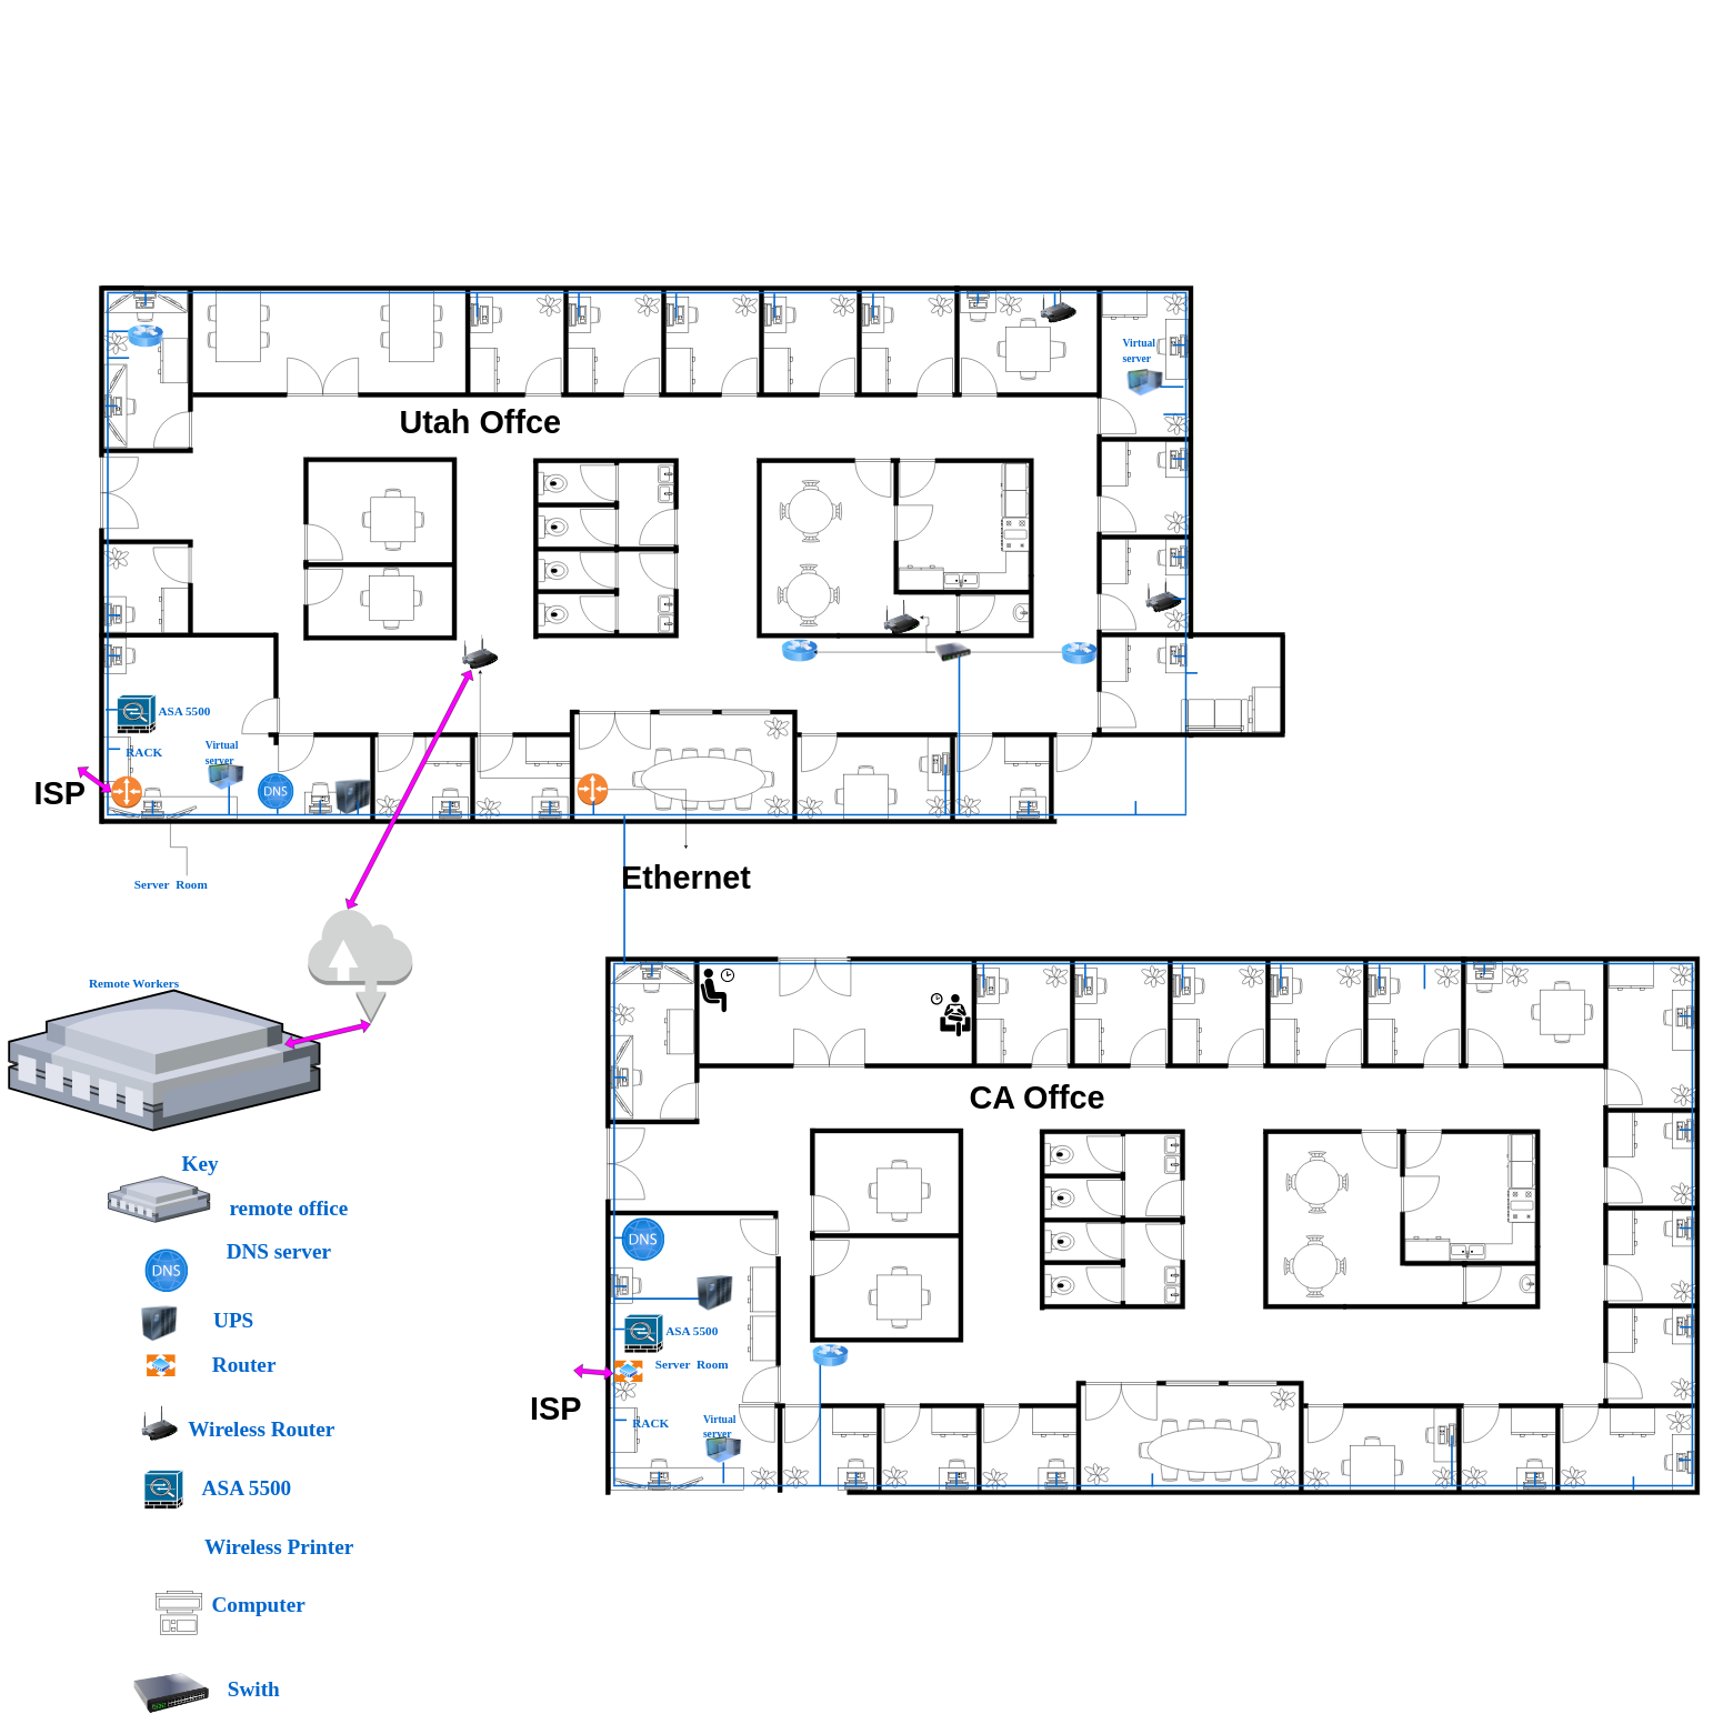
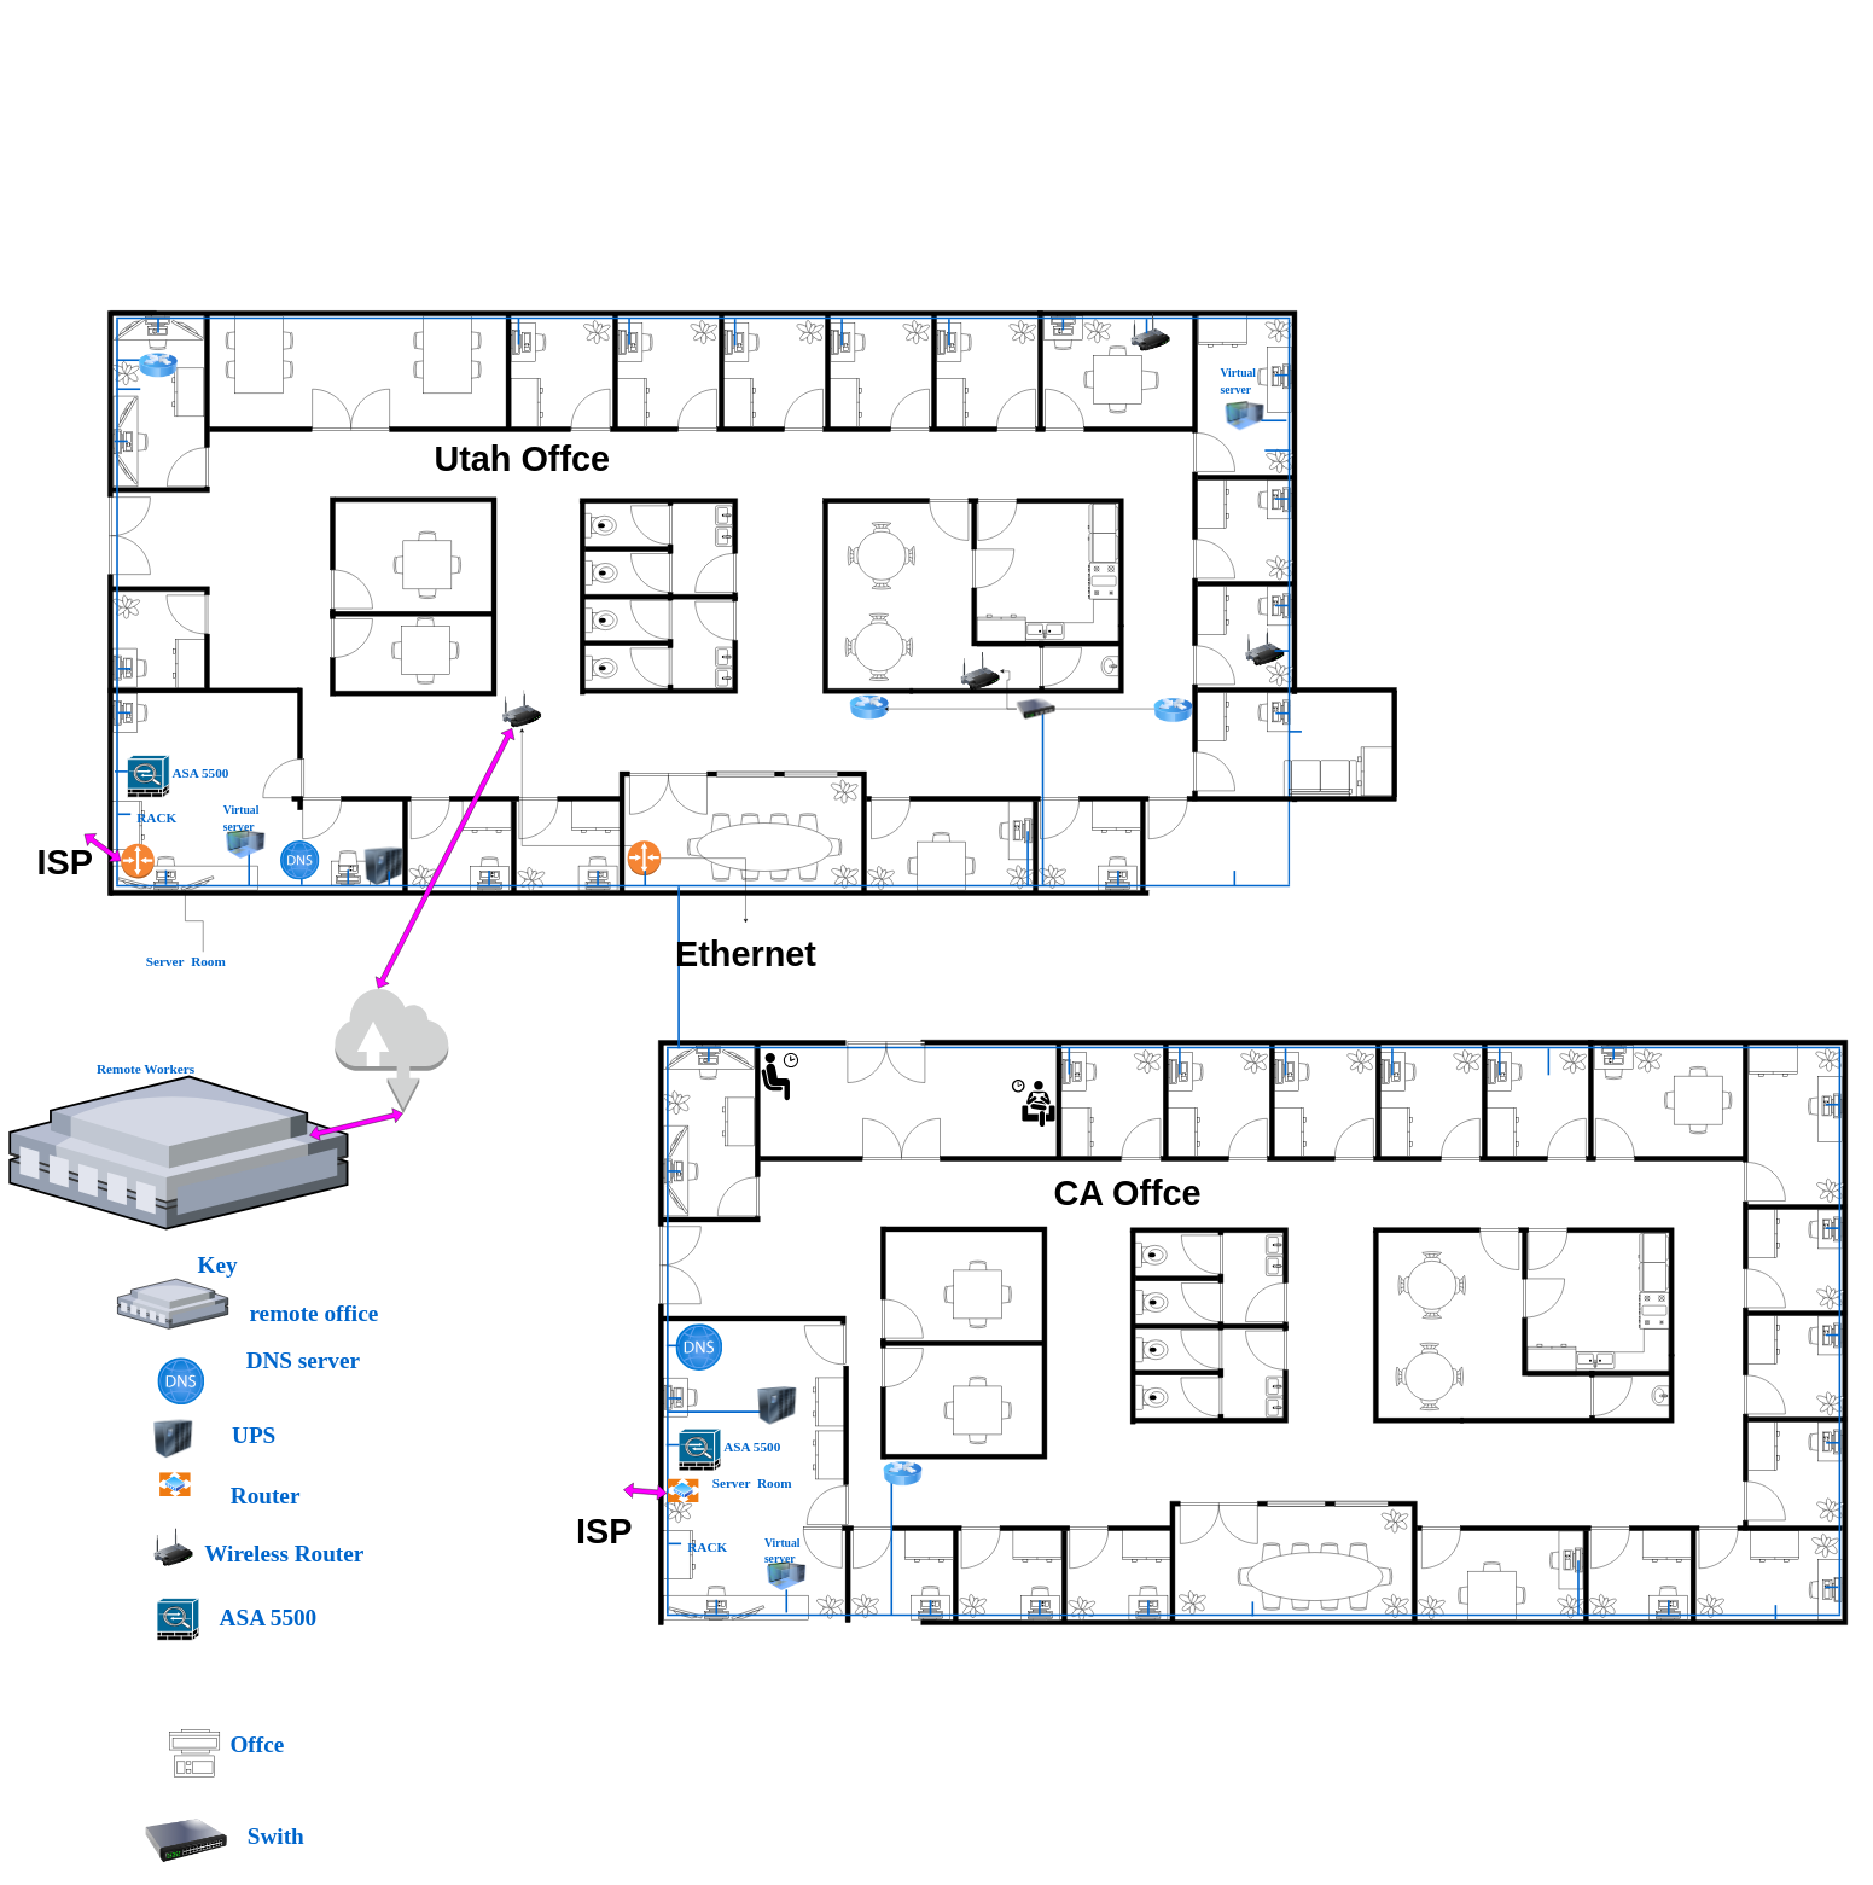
- <mxCell id="732" value="&lt;font style=&quot;font-size: 48px;&quot;&gt;Router&lt;/font&gt;" style="text;html=1;resizable=0;points=[];autosize=1;align=left;verticalAlign=top;spacingTop=-4;fontSize=28;fontFamily=Verdana;fontColor=#0066CC;fontStyle=1" vertex="1" parent="1"><mxGeometry x="475" y="3038" width="210" height="70" as="geometry" /></mxCell>
+ <mxCell id="732" value="&lt;font style=&quot;font-size: 48px;&quot;&gt;Router&lt;/font&gt;" style="text;html=1;resizable=0;points=[];autosize=1;align=left;verticalAlign=top;spacingTop=-4;fontSize=28;fontFamily=Verdana;fontColor=#0066CC;fontStyle=1" vertex="1" parent="1"><mxGeometry x="475" y="3063" width="210" height="70" as="geometry" /></mxCell>
- <mxCell id="738" value="&lt;span style=&quot;font-size: 48px;&quot;&gt;Wireless Printer&lt;/span&gt;" style="text;html=1;resizable=0;points=[];autosize=1;align=left;verticalAlign=top;spacingTop=-4;fontSize=28;fontFamily=Verdana;fontColor=#0066CC;fontStyle=1" vertex="1" parent="1"><mxGeometry x="458" y="3450" width="460" height="70" as="geometry" /></mxCell>
- <mxCell id="740" value="&lt;span style=&quot;font-size: 48px;&quot;&gt;Computer&lt;/span&gt;" style="text;html=1;resizable=0;points=[];autosize=1;align=left;verticalAlign=top;spacingTop=-4;fontSize=28;fontFamily=Verdana;fontColor=#0066CC;fontStyle=1" vertex="1" parent="1"><mxGeometry x="474" y="3580" width="290" height="70" as="geometry" /></mxCell>
+ <mxCell id="740" value="&lt;span style=&quot;font-size: 48px;&quot;&gt;Offce&lt;/span&gt;" style="text;html=1;resizable=0;points=[];autosize=1;align=left;verticalAlign=top;spacingTop=-4;fontSize=28;fontFamily=Verdana;fontColor=#0066CC;fontStyle=1" vertex="1" parent="1"><mxGeometry x="474" y="3580" width="290" height="70" as="geometry" /></mxCell>
